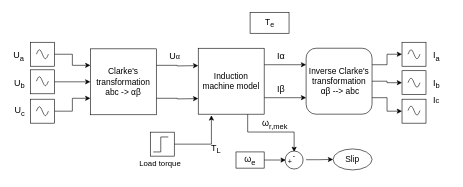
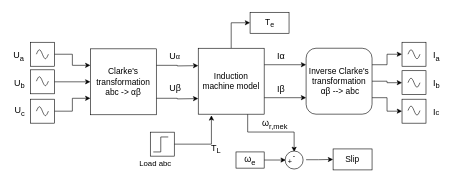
+ <mxCell id="5" style="edgeStyle=orthogonalEdgeStyle;rounded=0;orthogonalLoop=1;jettySize=auto;html=1;exitX=0.5;exitY=0;exitDx=0;exitDy=0;entryX=0;entryY=0.5;entryDx=0;entryDy=0;" edge="1" parent="1" source="6" target="43"><mxGeometry relative="1" as="geometry" /></mxCell>
+ <mxCell id="23" value="&lt;font style=&quot;font-size: 15px&quot;&gt;&lt;span&gt;Uβ&lt;/span&gt;&lt;/font&gt;&lt;table id=&quot;greek_table&quot;&gt;&lt;tbody&gt;&lt;tr&gt;&lt;td&gt;&lt;br&gt;&lt;/td&gt;&lt;/tr&gt;&lt;/tbody&gt;&lt;/table&gt;" style="text;html=1;resizable=0;points=[];autosize=1;align=left;verticalAlign=top;spacingTop=-4;" vertex="1" parent="1"><mxGeometry x="280" y="135" width="30" height="40" as="geometry" /></mxCell>
- <mxCell id="52" value="&lt;font&gt;&lt;sub&gt;&lt;span style=&quot;font-size: 15px&quot;&gt;I&lt;/span&gt;&lt;span style=&quot;font-size: 12.5px&quot;&gt;c&lt;/span&gt;&lt;/sub&gt;&lt;/font&gt;" style="text;html=1;resizable=0;points=[];autosize=1;align=left;verticalAlign=top;spacingTop=-4;" vertex="1" parent="1"><mxGeometry x="720" y="155" width="30" height="20" as="geometry" /></mxCell>
+ <mxCell id="52" value="&lt;font&gt;&lt;sub&gt;&lt;span style=&quot;font-size: 15px&quot;&gt;I&lt;/span&gt;&lt;span style=&quot;font-size: 12.5px&quot;&gt;c&lt;/span&gt;&lt;/sub&gt;&lt;/font&gt;" style="text;html=1;resizable=0;points=[];autosize=1;align=left;verticalAlign=top;spacingTop=-4;" vertex="1" parent="1"><mxGeometry x="720" y="175" width="30" height="20" as="geometry" /></mxCell>
- <mxCell id="42" value="&lt;font style=&quot;font-size: 14px&quot;&gt;Slip&lt;/font&gt;" style="ellipse;whiteSpace=wrap;html=1;" vertex="1" parent="1"><mxGeometry x="555" y="248" width="65" height="35" as="geometry" /></mxCell>
+ <mxCell id="42" value="&lt;font style=&quot;font-size: 14px&quot;&gt;Slip&lt;/font&gt;" style="rounded=0;whiteSpace=wrap;html=1;" vertex="1" parent="1"><mxGeometry x="555" y="248" width="65" height="35" as="geometry" /></mxCell>
- <mxCell id="27" value="&lt;font style=&quot;font-size: 13px&quot;&gt;Load torque&lt;/font&gt;" style="text;html=1;resizable=0;points=[];autosize=1;align=left;verticalAlign=top;spacingTop=-4;" vertex="1" parent="1"><mxGeometry x="230" y="262" width="80" height="20" as="geometry" /></mxCell>
+ <mxCell id="27" value="&lt;font style=&quot;font-size: 13px&quot;&gt;Load abc&lt;/font&gt;" style="text;html=1;resizable=0;points=[];autosize=1;align=left;verticalAlign=top;spacingTop=-4;" vertex="1" parent="1"><mxGeometry x="230" y="262" width="80" height="20" as="geometry" /></mxCell>
